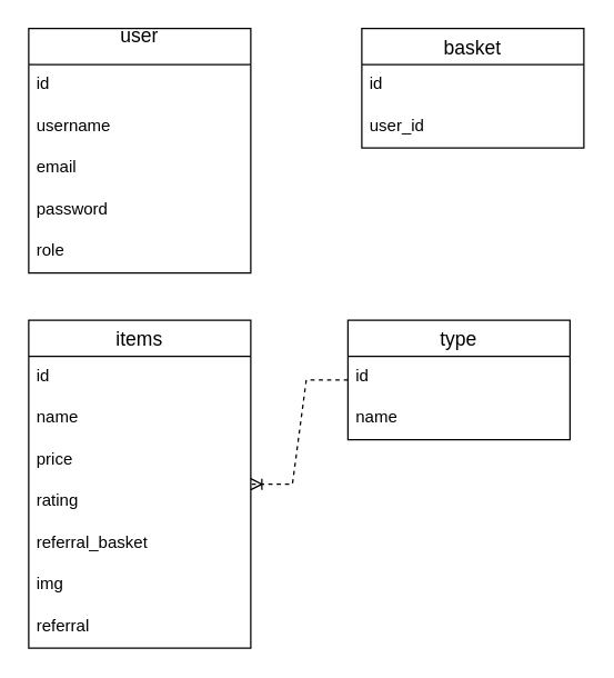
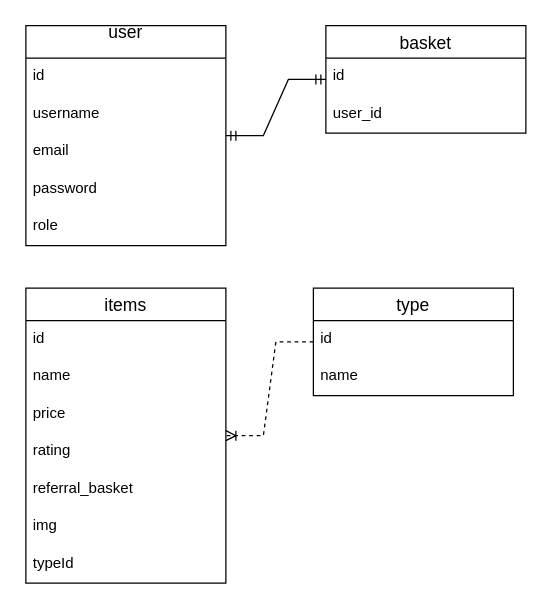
+ <mxCell id="23" value="" style="edgeStyle=entityRelationEdgeStyle;fontSize=12;html=1;endArrow=ERmandOne;startArrow=ERmandOne;rounded=0;" edge="1" parent="1" source="2" target="8"><mxGeometry width="100" height="100" relative="1" as="geometry"><mxPoint x="210" y="141" as="sourcePoint" /><mxPoint x="290" y="41" as="targetPoint" /></mxGeometry></mxCell>
- <mxCell id="18" value="referral" style="text;strokeColor=none;fillColor=none;spacingLeft=4;spacingRight=4;overflow=hidden;rotatable=0;points=[[0,0.5],[1,0.5]];portConstraint=eastwest;fontSize=12;whiteSpace=wrap;html=1;" vertex="1" parent="11"><mxGeometry y="206" width="160" height="30" as="geometry" /></mxCell>
+ <mxCell id="18" value="typeId" style="text;strokeColor=none;fillColor=none;spacingLeft=4;spacingRight=4;overflow=hidden;rotatable=0;points=[[0,0.5],[1,0.5]];portConstraint=eastwest;fontSize=12;whiteSpace=wrap;html=1;" vertex="1" parent="11"><mxGeometry y="206" width="160" height="30" as="geometry" /></mxCell>
